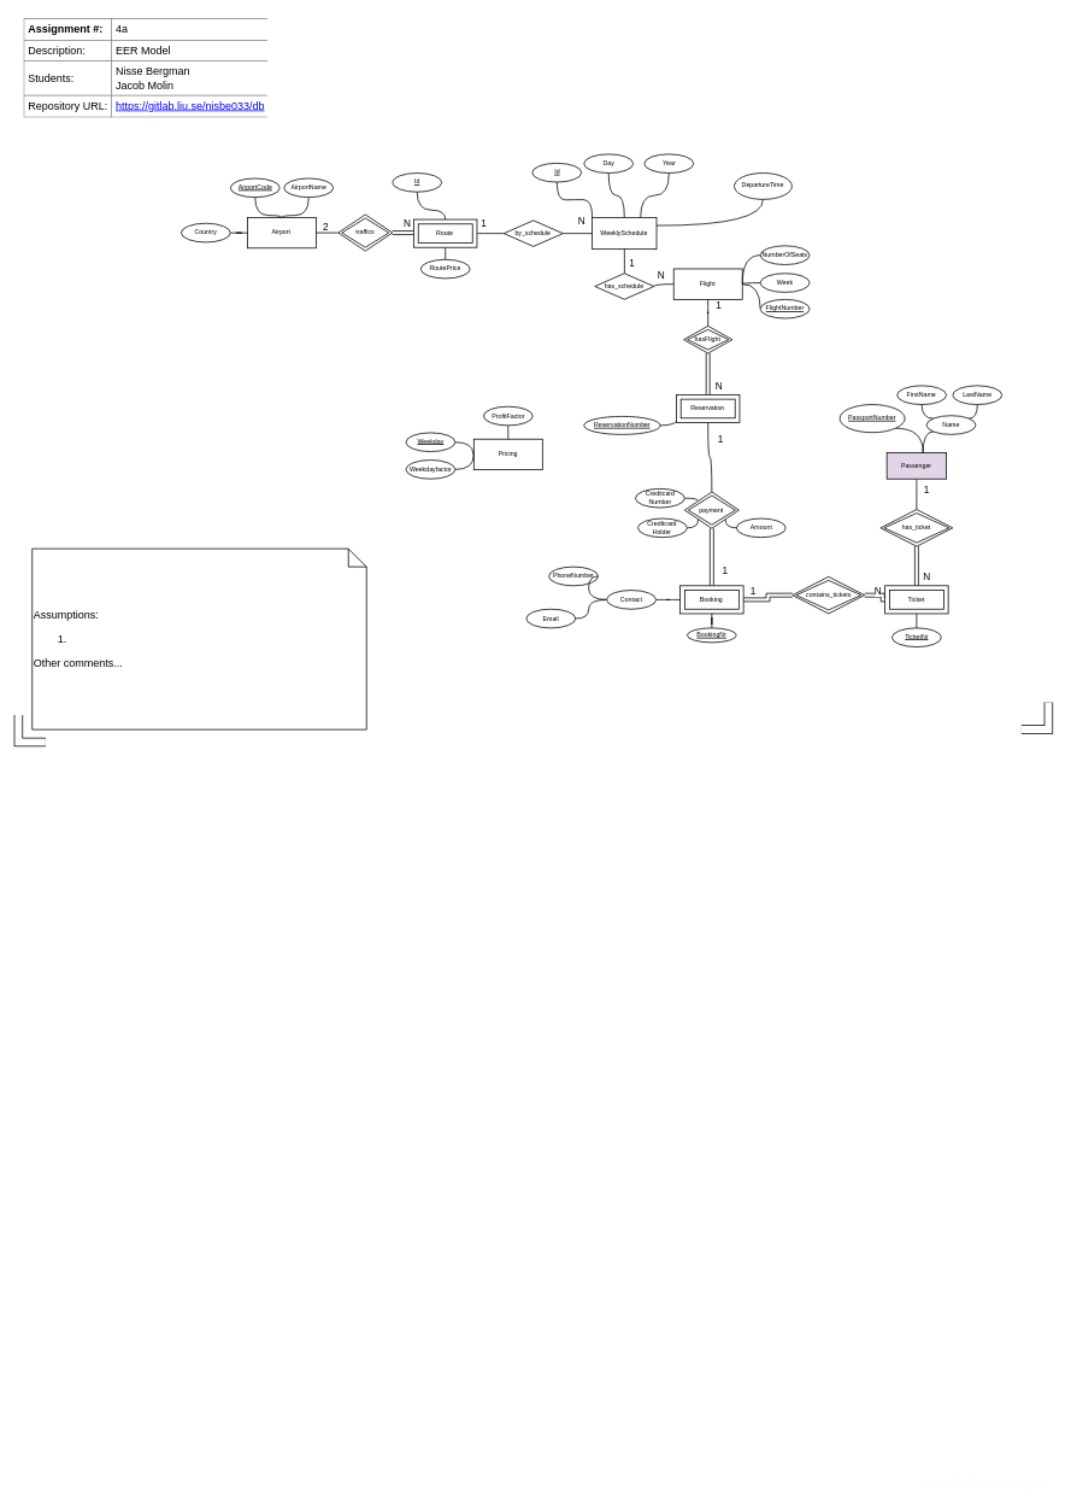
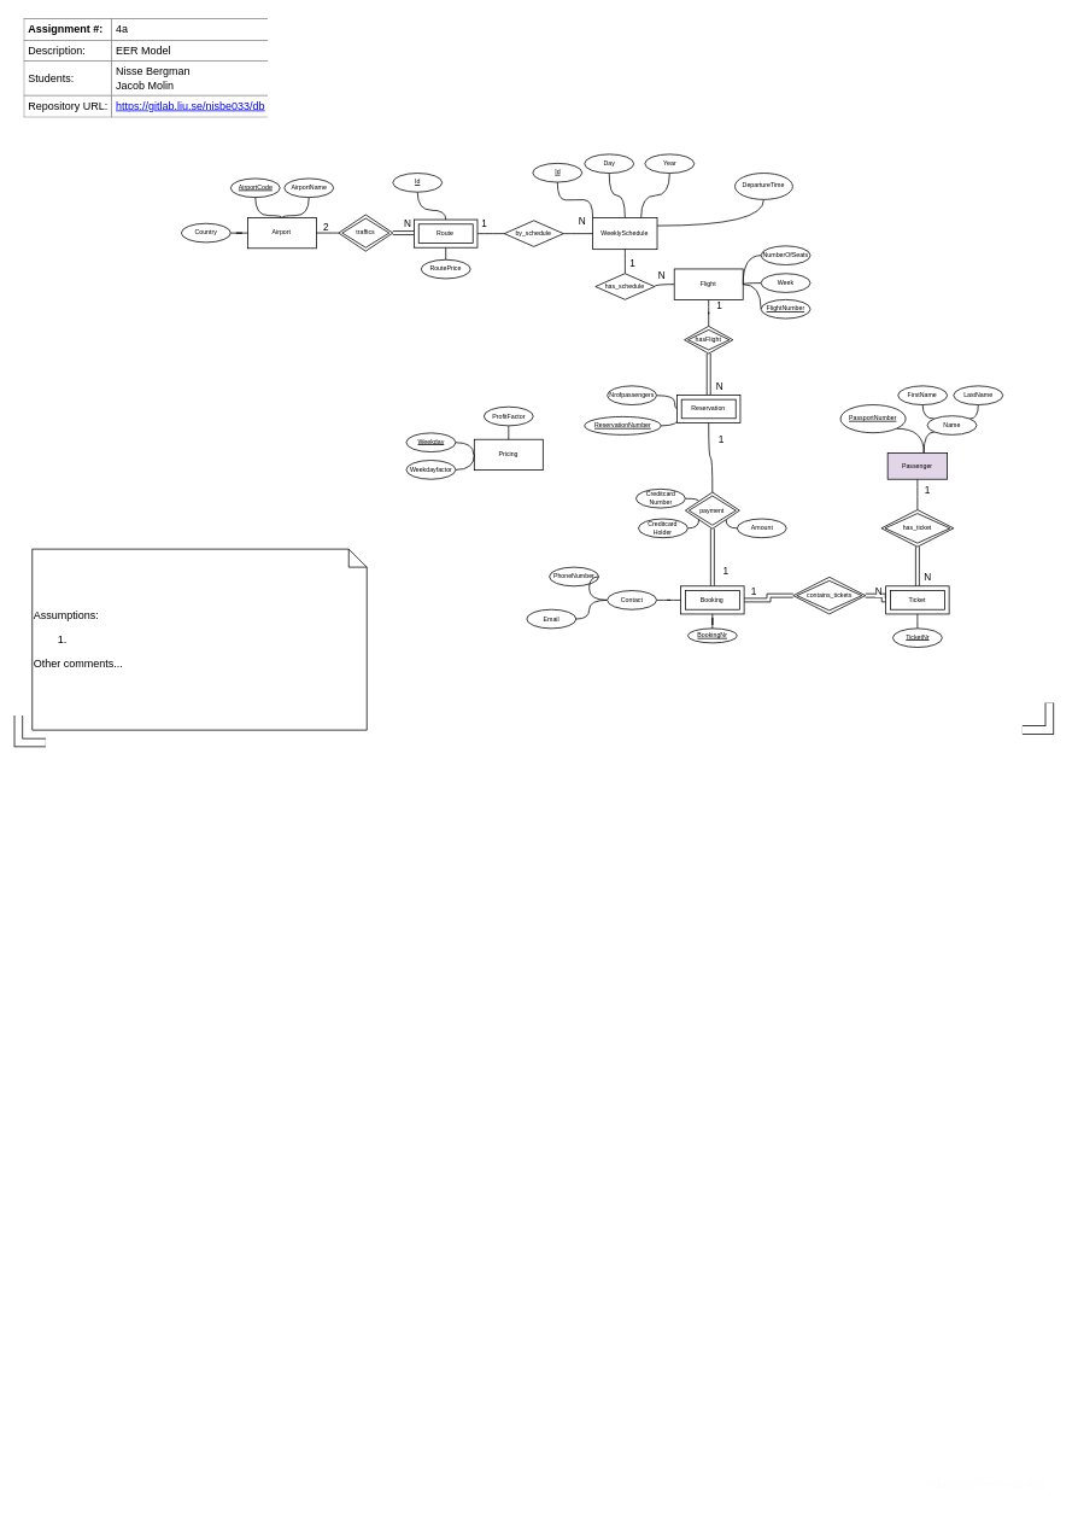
+ <mxCell id="41" value="Nrofpassengers" style="ellipse;whiteSpace=wrap;html=1;align=center;shadow=0;gradientColor=none;fontSize=7;" parent="1" vertex="1"><mxGeometry x="671.015" y="425.997" width="54.545" height="20.89" as="geometry" /></mxCell>
+ <mxCell id="40" style="edgeStyle=orthogonalEdgeStyle;curved=1;rounded=0;orthogonalLoop=1;jettySize=auto;html=1;entryX=0;entryY=0.5;entryDx=0;entryDy=0;endArrow=none;endFill=0;" parent="1" source="41" target="93" edge="1"><mxGeometry relative="1" as="geometry" /></mxCell>
